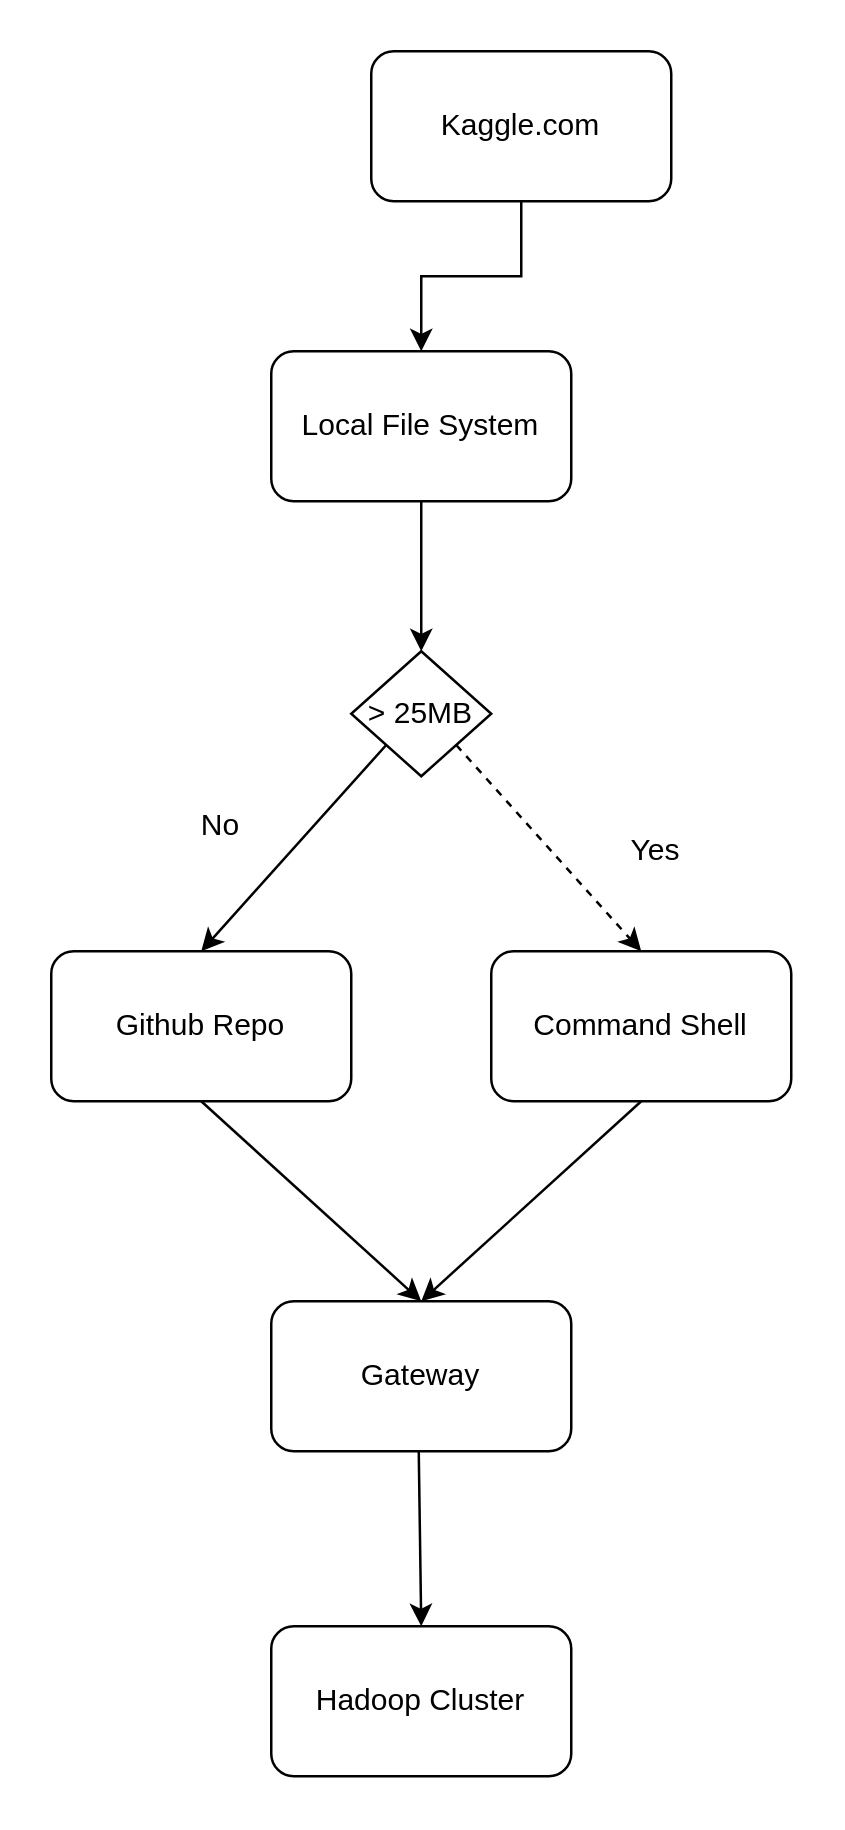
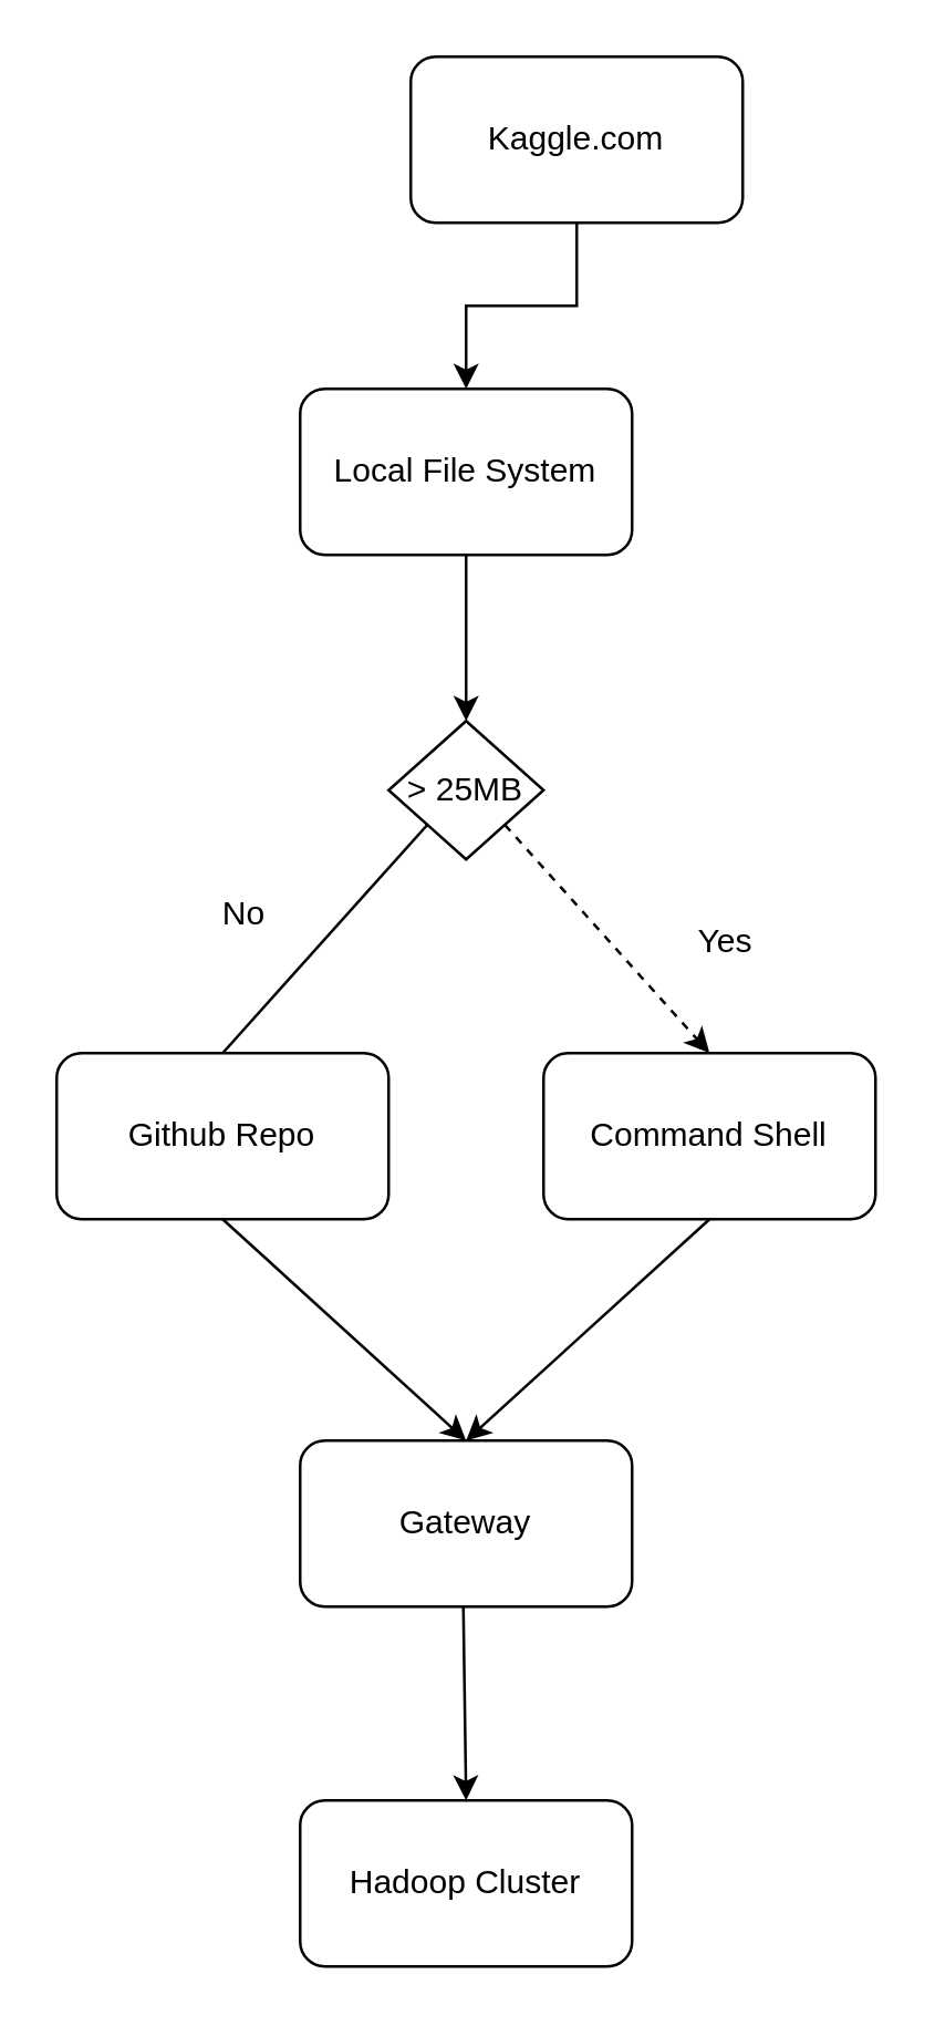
- <mxCell id="11" value="" style="endArrow=classic;html=1;exitX=0;exitY=1;exitDx=0;exitDy=0;entryX=0.5;entryY=0;entryDx=0;entryDy=0;" edge="1" parent="1" source="9" target="6"><mxGeometry width="50" height="50" relative="1" as="geometry"><mxPoint x="198" y="337.5" as="sourcePoint" /><mxPoint x="268" y="390" as="targetPoint" /></mxGeometry></mxCell>
+ <mxCell id="11" value="" style="endArrow=none;html=1;exitX=0;exitY=1;exitDx=0;exitDy=0;entryX=0.5;entryY=0;entryDx=0;entryDy=0;" edge="1" parent="1" source="9" target="6"><mxGeometry width="50" height="50" relative="1" as="geometry"><mxPoint x="198" y="337.5" as="sourcePoint" /><mxPoint x="268" y="390" as="targetPoint" /></mxGeometry></mxCell>
